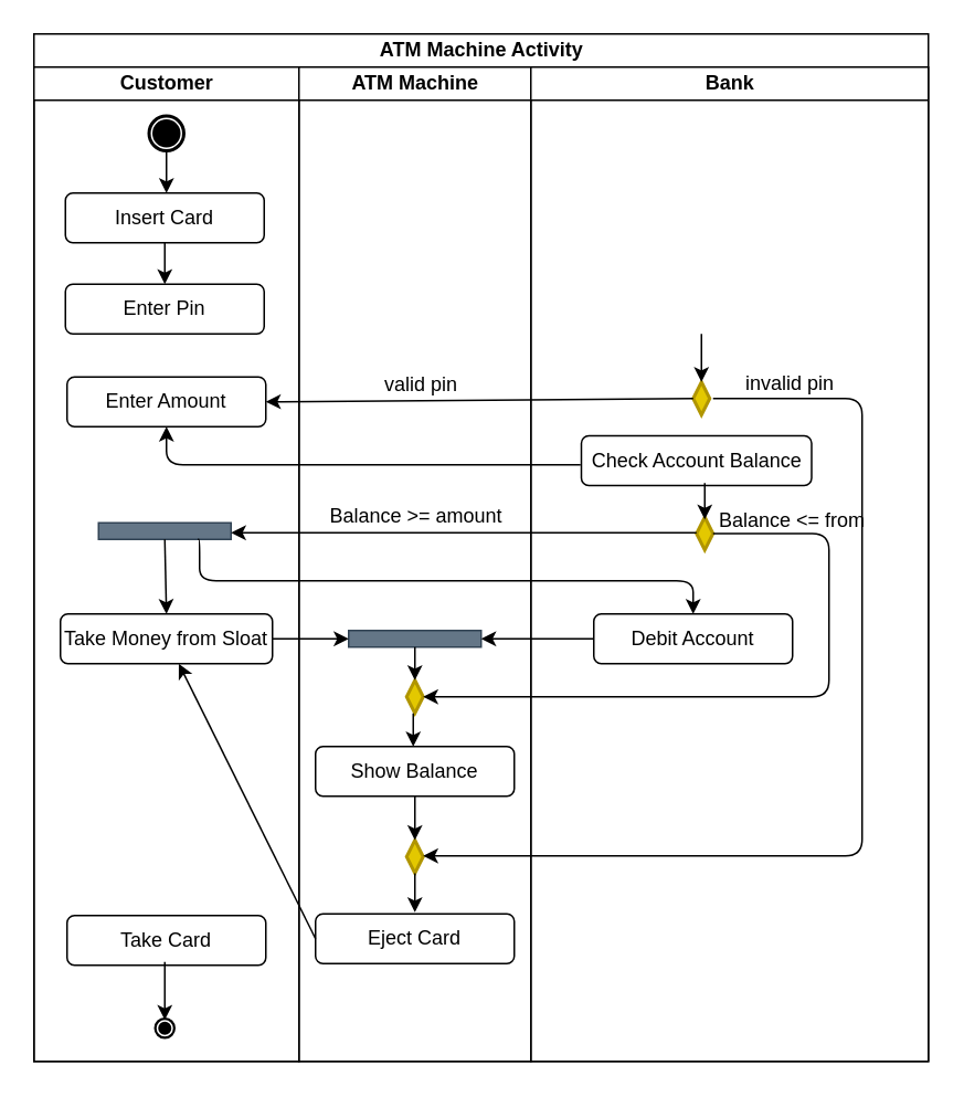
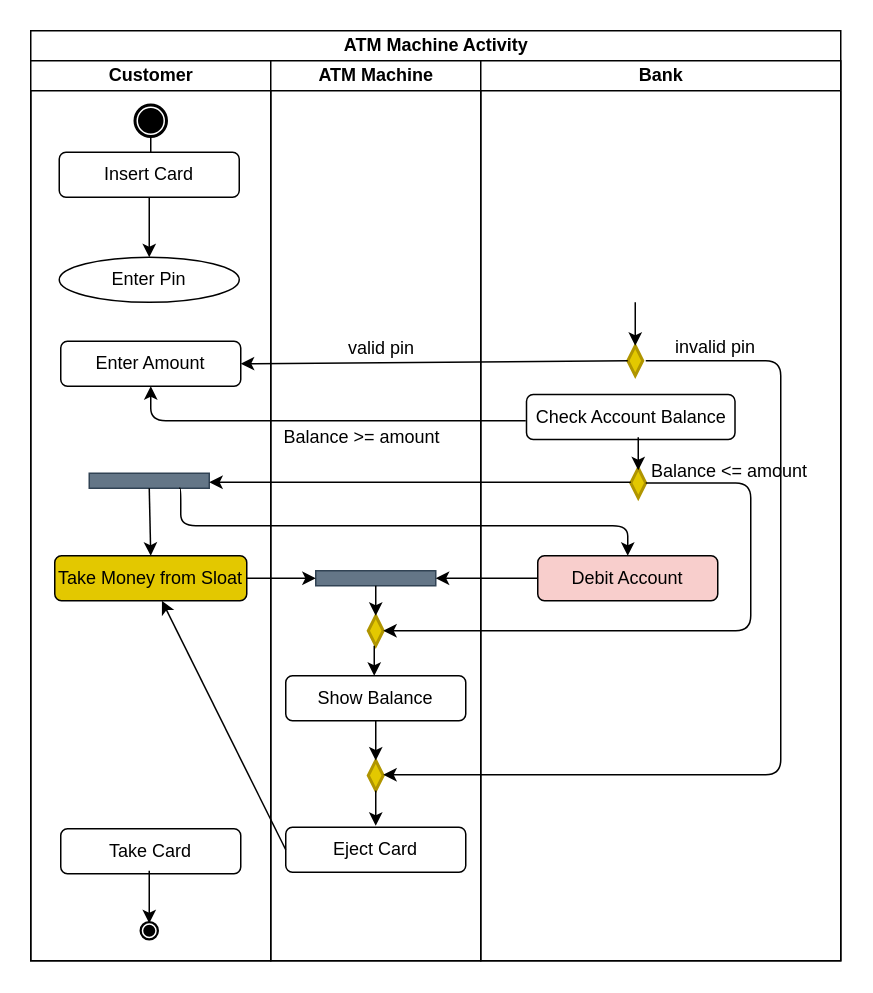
- <mxCell id="6" value="Insert Card" style="rounded=1;whiteSpace=wrap;html=1;" vertex="1" parent="3"><mxGeometry x="19" y="76" width="120" height="30" as="geometry" /></mxCell>
+ <mxCell id="6" value="Insert Card" style="rounded=1;whiteSpace=wrap;html=1;" vertex="1" parent="3"><mxGeometry x="19" y="61" width="120" height="30" as="geometry" /></mxCell>
- <mxCell id="7" value="Enter Pin" style="rounded=1;whiteSpace=wrap;html=1;" vertex="1" parent="3"><mxGeometry x="19" y="131" width="120" height="30" as="geometry" /></mxCell>
+ <mxCell id="7" value="Enter Pin" style="ellipse;whiteSpace=wrap;html=1;" vertex="1" parent="3"><mxGeometry x="19" y="131" width="120" height="30" as="geometry" /></mxCell>
- <mxCell id="44" value="Balance &amp;gt;= amount&amp;nbsp;" style="text;html=1;resizable=0;points=[];autosize=1;align=left;verticalAlign=top;spacingTop=-4;" vertex="1" parent="1"><mxGeometry x="197" y="301" width="120" height="20" as="geometry" /></mxCell>
+ <mxCell id="44" value="Balance &amp;gt;= amount&amp;nbsp;" style="text;html=1;resizable=0;points=[];autosize=1;align=left;verticalAlign=top;spacingTop=-4;" vertex="1" parent="1"><mxGeometry x="187" y="281" width="120" height="20" as="geometry" /></mxCell>
- <mxCell id="45" value="Balance &amp;lt;= from&amp;nbsp;" style="text;html=1;resizable=0;points=[];autosize=1;align=left;verticalAlign=top;spacingTop=-4;" vertex="1" parent="1"><mxGeometry x="432" y="304" width="120" height="20" as="geometry" /></mxCell>
+ <mxCell id="45" value="Balance &amp;lt;= amount&amp;nbsp;" style="text;html=1;resizable=0;points=[];autosize=1;align=left;verticalAlign=top;spacingTop=-4;" vertex="1" parent="1"><mxGeometry x="432" y="304" width="120" height="20" as="geometry" /></mxCell>
- <mxCell id="10" value="Take Money from Sloat" style="rounded=1;whiteSpace=wrap;html=1;" vertex="1" parent="3"><mxGeometry x="16" y="330" width="128" height="30" as="geometry" /></mxCell>
+ <mxCell id="10" value="Take Money from Sloat" style="rounded=1;whiteSpace=wrap;html=1;fillColor=#e3c800;" vertex="1" parent="3"><mxGeometry x="16" y="330" width="128" height="30" as="geometry" /></mxCell>
- <mxCell id="25" value="Debit Account" style="rounded=1;whiteSpace=wrap;html=1;" vertex="1" parent="23"><mxGeometry x="38" y="330" width="120" height="30" as="geometry" /></mxCell>
+ <mxCell id="25" value="Debit Account" style="rounded=1;whiteSpace=wrap;html=1;fillColor=#f8cecc;" vertex="1" parent="23"><mxGeometry x="38" y="330" width="120" height="30" as="geometry" /></mxCell>
